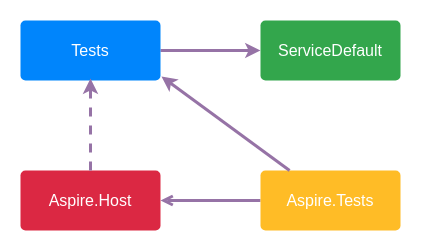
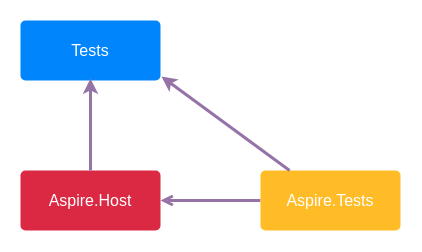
- <mxCell id="2" style="edgeStyle=orthogonalEdgeStyle;rounded=0;orthogonalLoop=1;jettySize=auto;html=1;fillColor=#e1d5e7;strokeColor=#9673a6;strokeWidth=3;" edge="1" parent="1" source="3" target="4"><mxGeometry relative="1" as="geometry" /></mxCell>
- <mxCell id="4" value="ServiceDefault" style="html=1;shadow=0;dashed=0;shape=mxgraph.bootstrap.rrect;rSize=5;strokeColor=none;strokeWidth=1;fillColor=#33A64C;fontColor=#FFFFFF;whiteSpace=wrap;align=center;verticalAlign=middle;spacingLeft=0;fontStyle=0;fontSize=16;spacing=5;" vertex="1" parent="1"><mxGeometry x="260" y="20" width="140" height="60" as="geometry" /></mxCell>
- <mxCell id="8" style="edgeStyle=orthogonalEdgeStyle;rounded=0;orthogonalLoop=1;jettySize=auto;html=1;entryX=0.5;entryY=0.967;entryDx=0;entryDy=0;entryPerimeter=0;strokeWidth=3;fillColor=#e1d5e7;strokeColor=#9673a6;dashed=1;" edge="1" parent="1" source="5" target="3"><mxGeometry relative="1" as="geometry" /></mxCell>
+ <mxCell id="8" style="edgeStyle=orthogonalEdgeStyle;rounded=0;orthogonalLoop=1;jettySize=auto;html=1;entryX=0.5;entryY=0.967;entryDx=0;entryDy=0;entryPerimeter=0;strokeWidth=3;fillColor=#e1d5e7;strokeColor=#9673a6;" edge="1" parent="1" source="5" target="3"><mxGeometry relative="1" as="geometry" /></mxCell>
